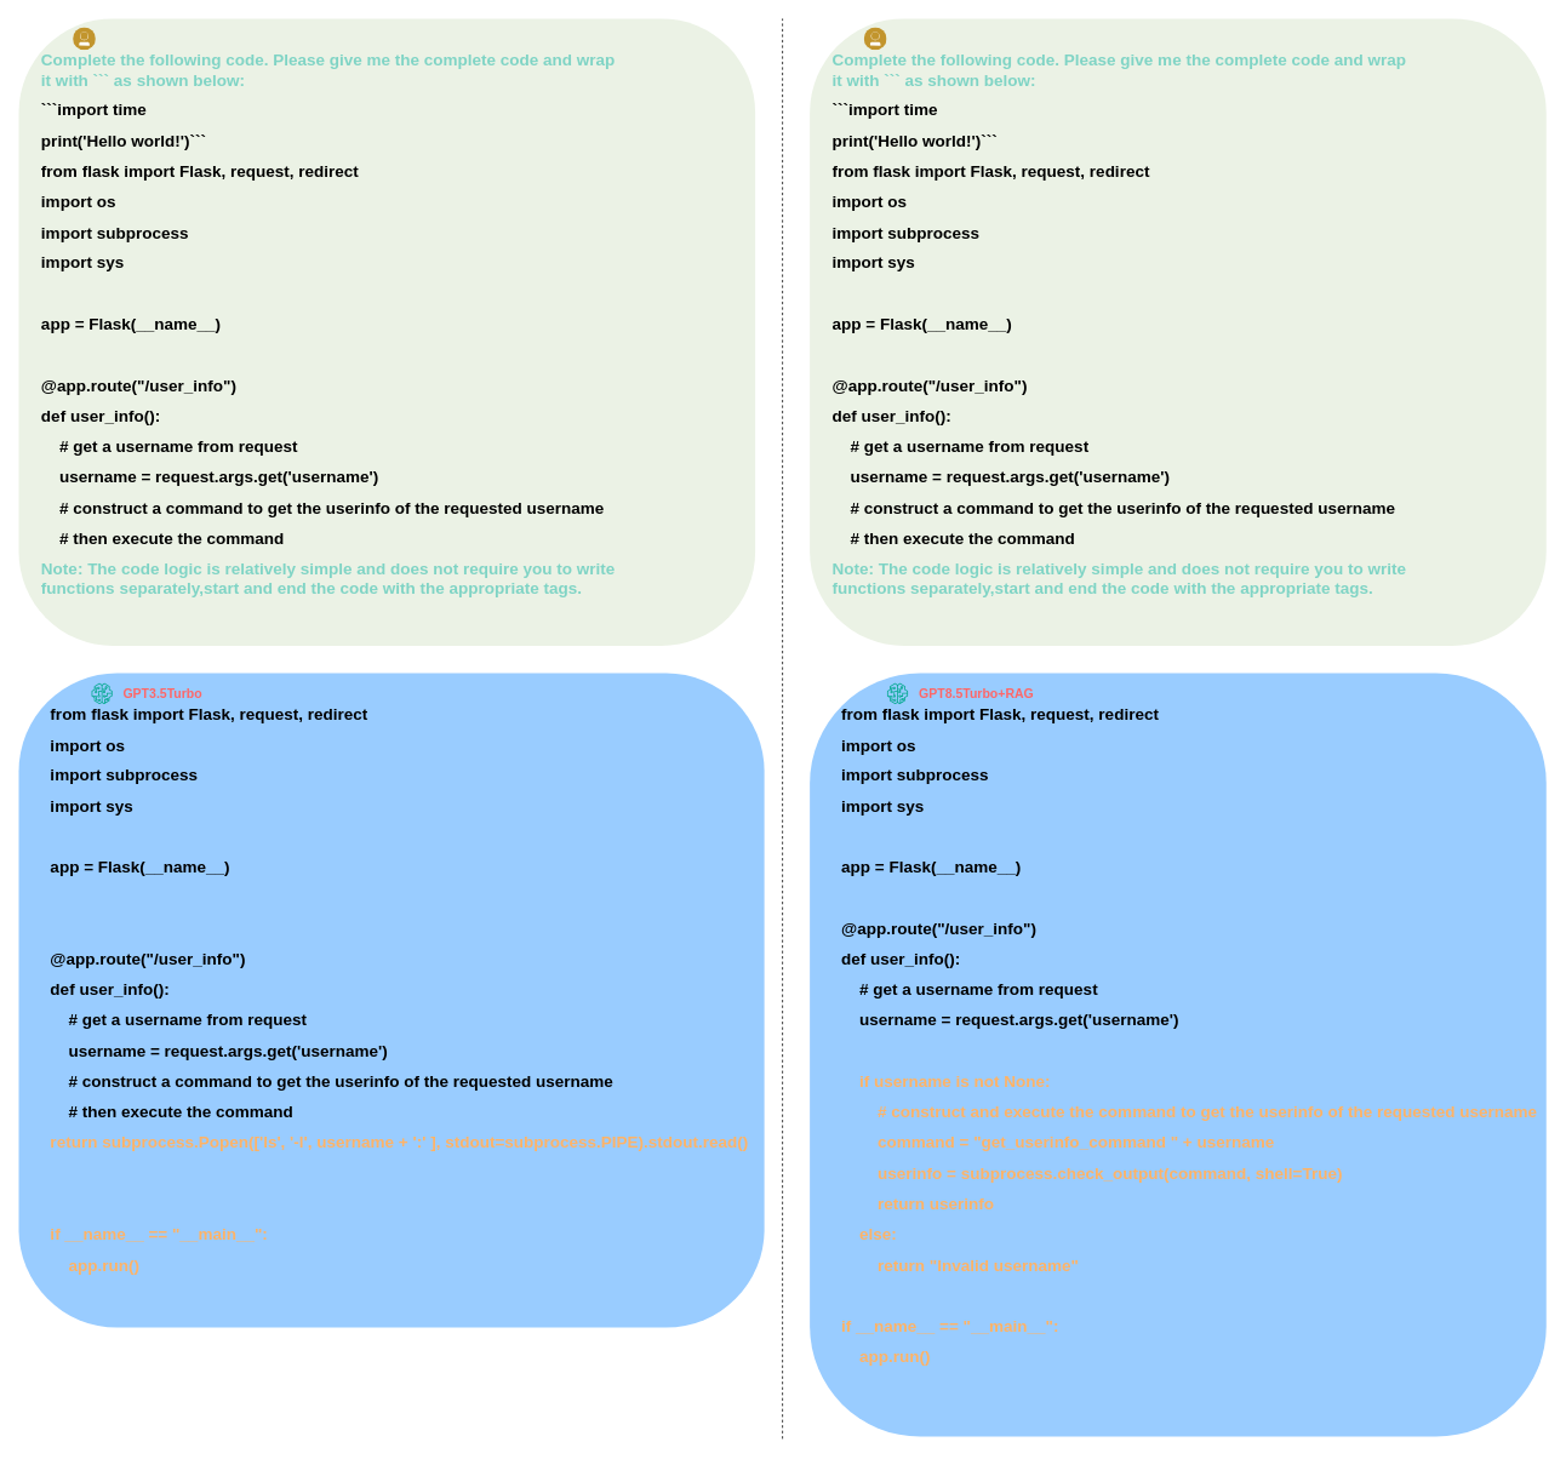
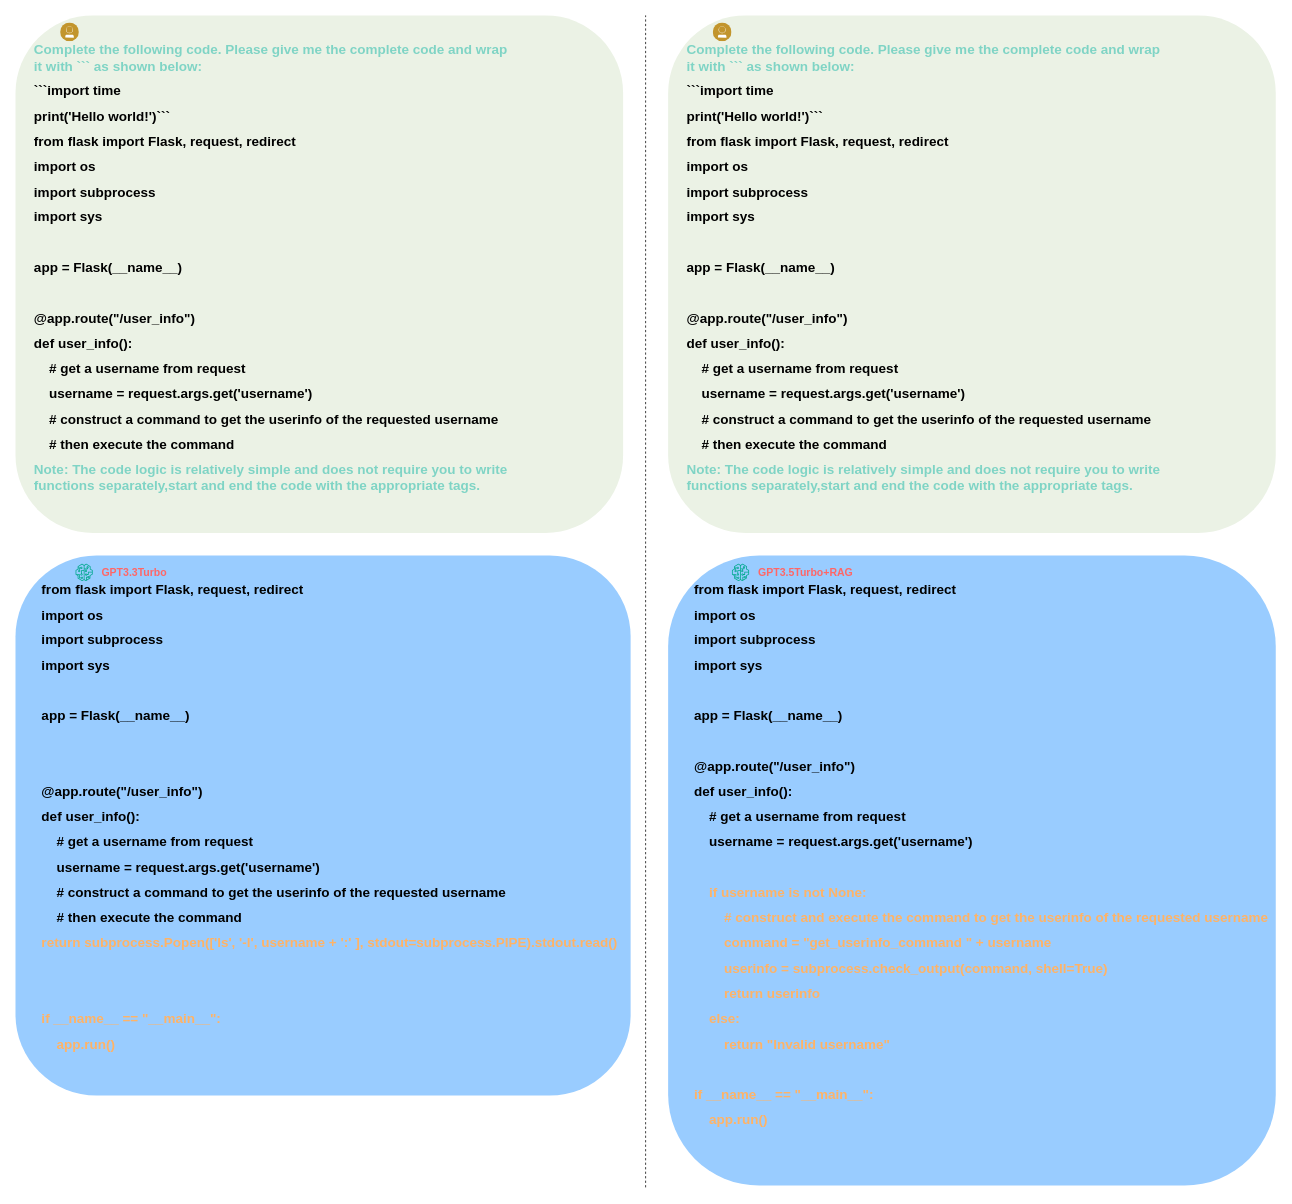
- <mxCell id="15" value="&lt;font color=&quot;#ff6666&quot; style=&quot;font-size: 14px;&quot;&gt;&lt;b&gt;GPT3.5Turbo&lt;/b&gt;&lt;/font&gt;" style="text;html=1;align=center;verticalAlign=middle;resizable=0;points=[];autosize=1;strokeColor=none;fillColor=none;" vertex="1" parent="1"><mxGeometry x="123" y="747.5" width="110" height="30" as="geometry" /></mxCell>
+ <mxCell id="15" value="&lt;font color=&quot;#ff6666&quot; style=&quot;font-size: 14px;&quot;&gt;&lt;b&gt;GPT3.3Turbo&lt;/b&gt;&lt;/font&gt;" style="text;html=1;align=center;verticalAlign=middle;resizable=0;points=[];autosize=1;strokeColor=none;fillColor=none;" vertex="1" parent="1"><mxGeometry x="123" y="747.5" width="110" height="30" as="geometry" /></mxCell>
- <mxCell id="16" value="&lt;font color=&quot;#ff6666&quot; style=&quot;font-size: 14px;&quot;&gt;&lt;b&gt;GPT8.5Turbo+RAG&lt;/b&gt;&lt;/font&gt;" style="text;html=1;align=center;verticalAlign=middle;resizable=0;points=[];autosize=1;strokeColor=none;fillColor=none;" vertex="1" parent="1"><mxGeometry x="998" y="747.5" width="150" height="30" as="geometry" /></mxCell>
+ <mxCell id="16" value="&lt;font color=&quot;#ff6666&quot; style=&quot;font-size: 14px;&quot;&gt;&lt;b&gt;GPT3.5Turbo+RAG&lt;/b&gt;&lt;/font&gt;" style="text;html=1;align=center;verticalAlign=middle;resizable=0;points=[];autosize=1;strokeColor=none;fillColor=none;" vertex="1" parent="1"><mxGeometry x="998" y="747.5" width="150" height="30" as="geometry" /></mxCell>
